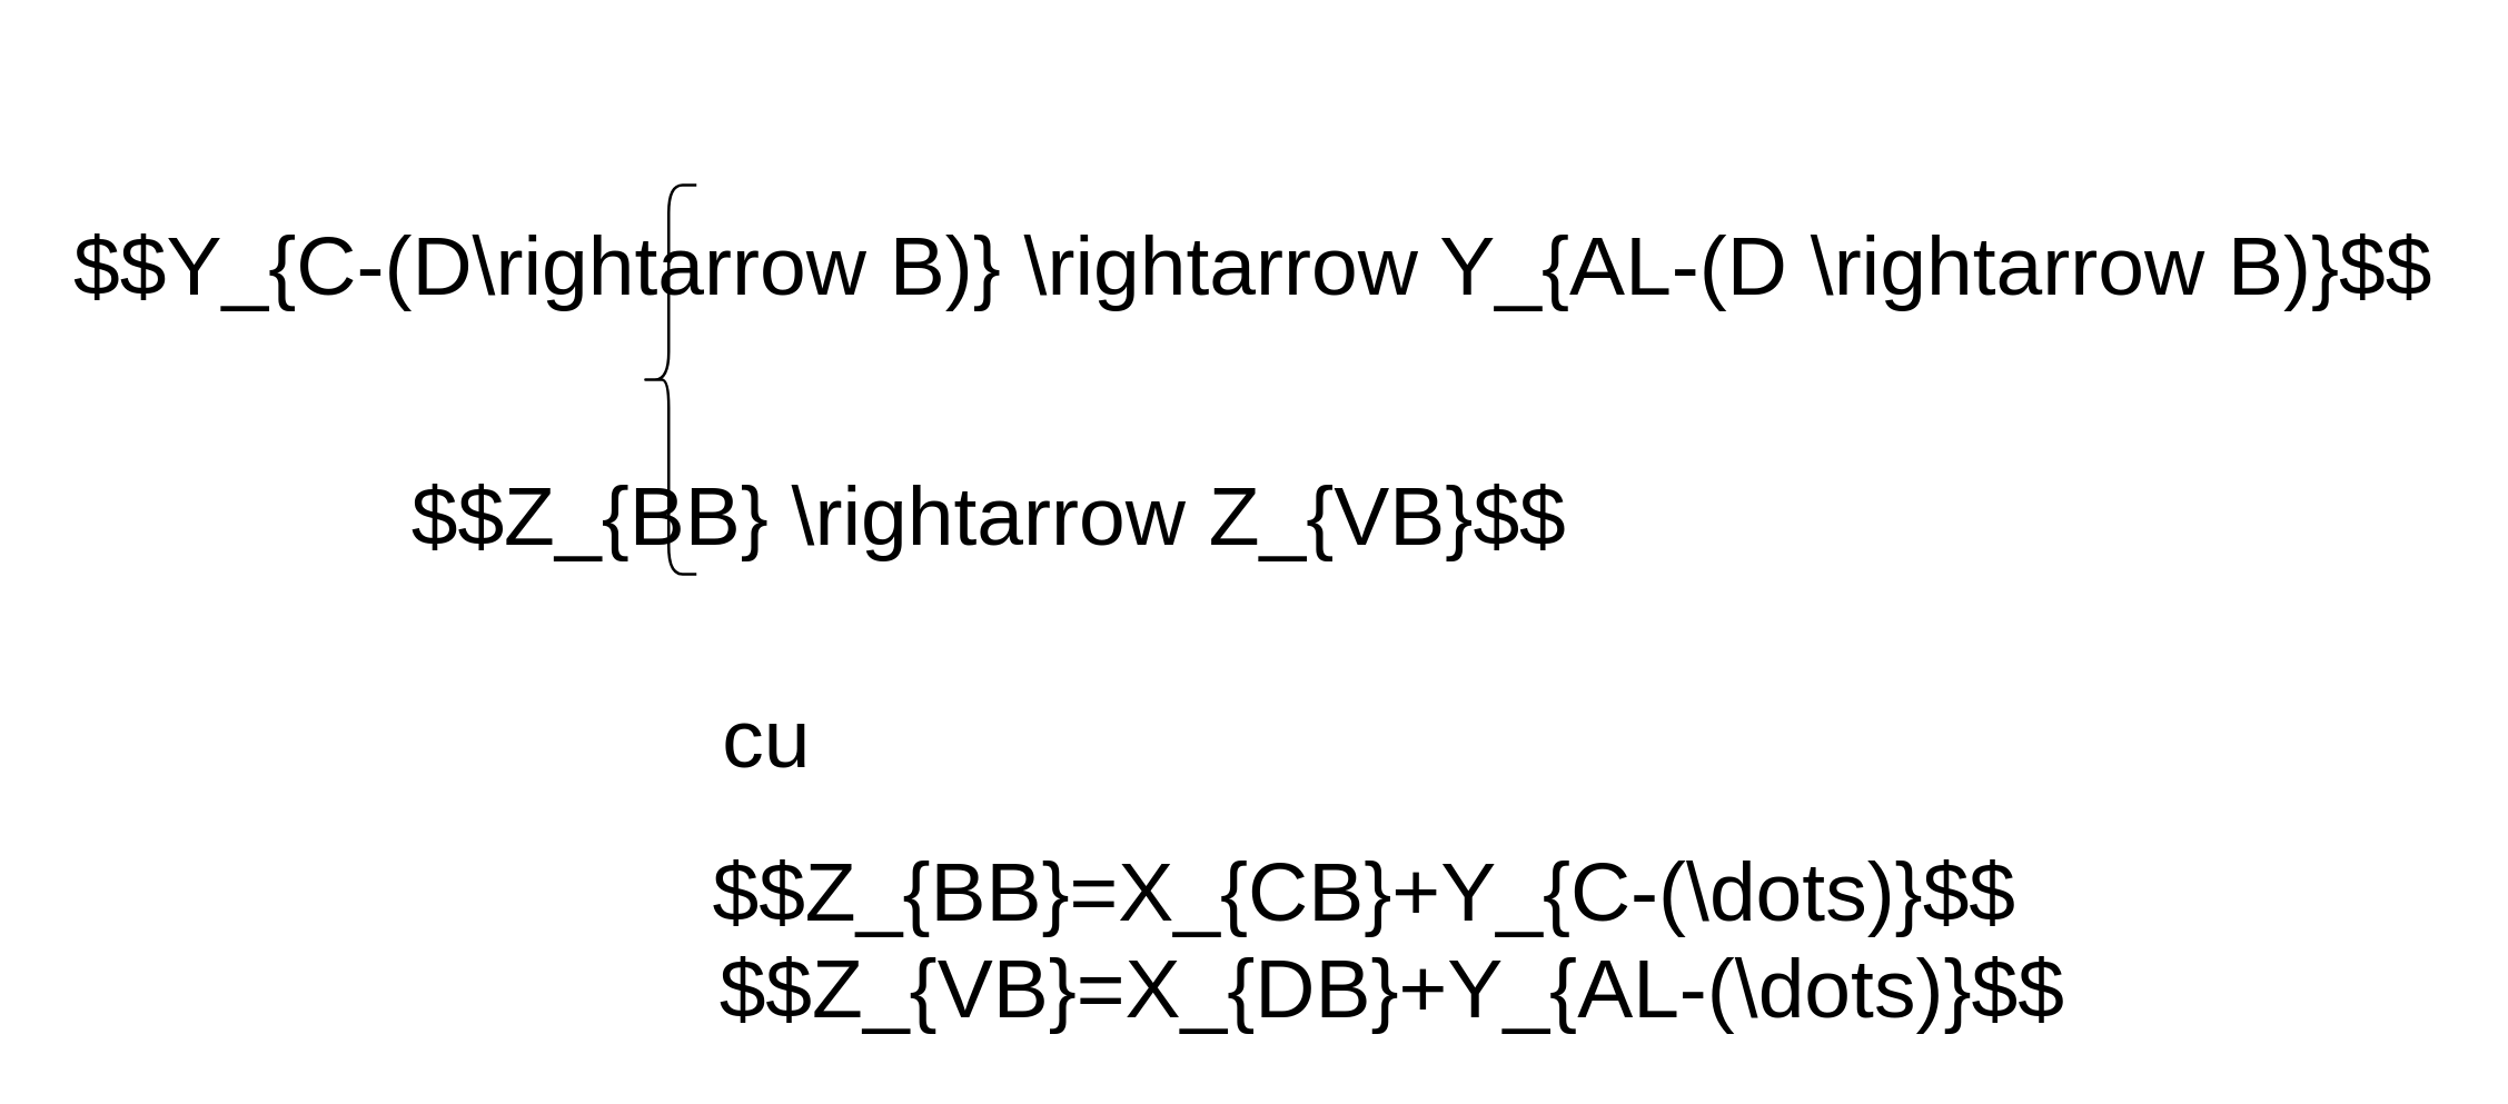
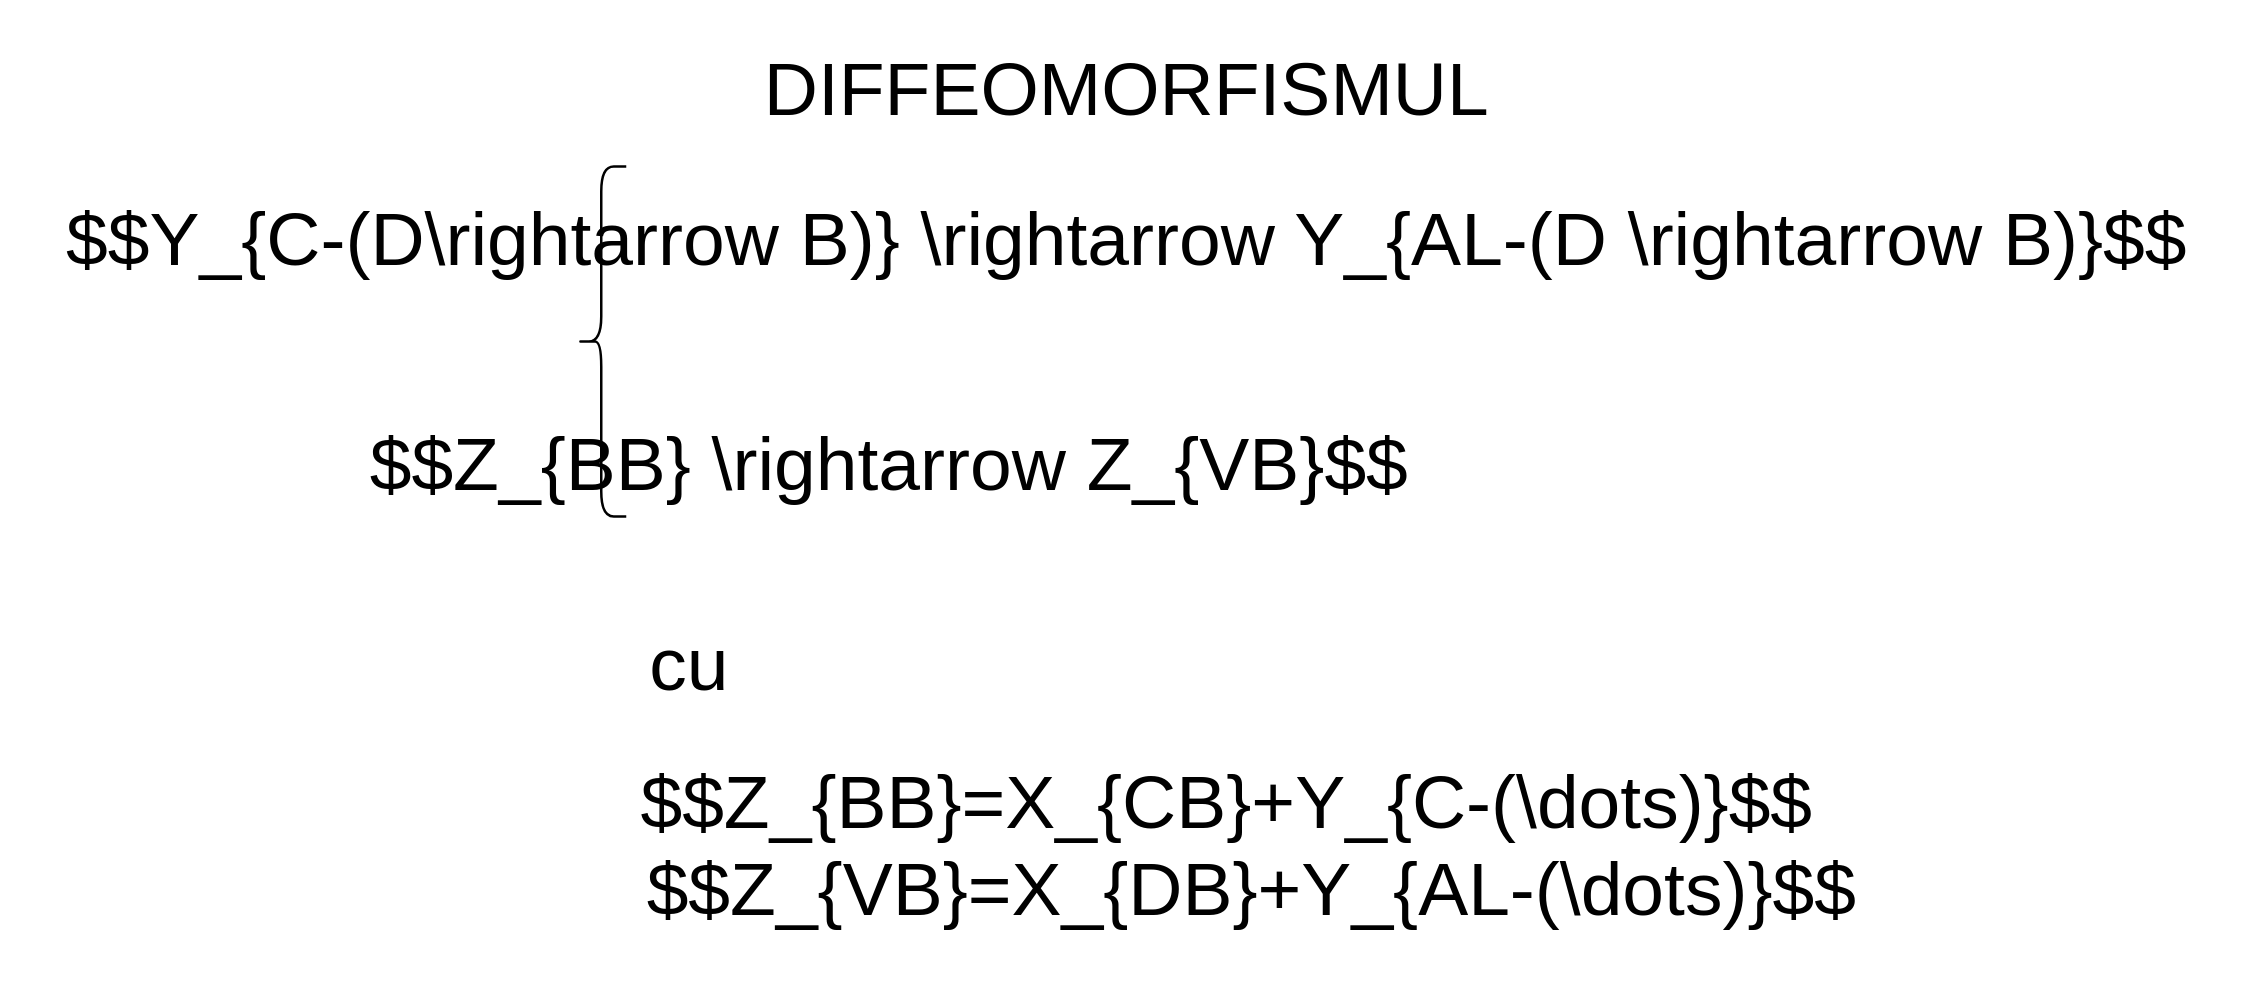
+ <mxCell id="2" value="&lt;font style=&quot;font-size: 30px&quot;&gt;DIFFEOMORFISMUL&lt;/font&gt;" style="text;html=1;align=center;verticalAlign=middle;resizable=0;points=[];autosize=1;strokeColor=none;fillColor=none;" vertex="1" parent="1"><mxGeometry x="295" y="20" width="310" height="30" as="geometry" /></mxCell>
